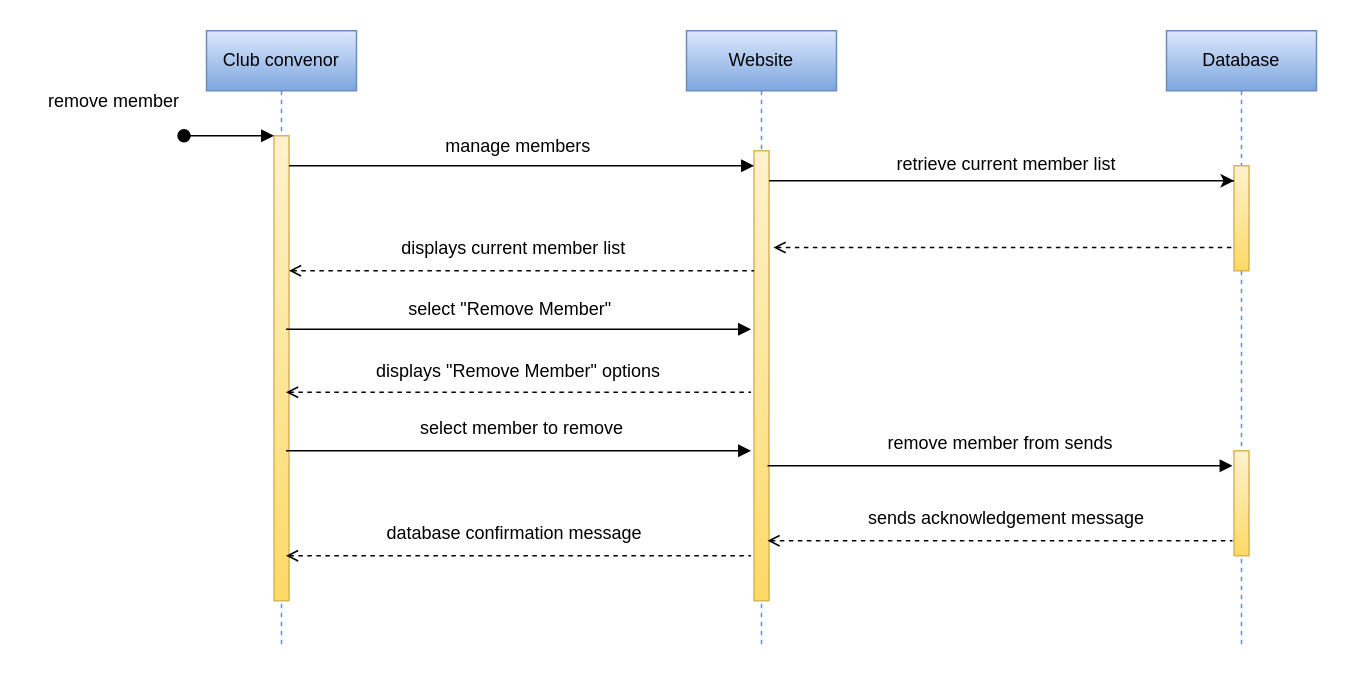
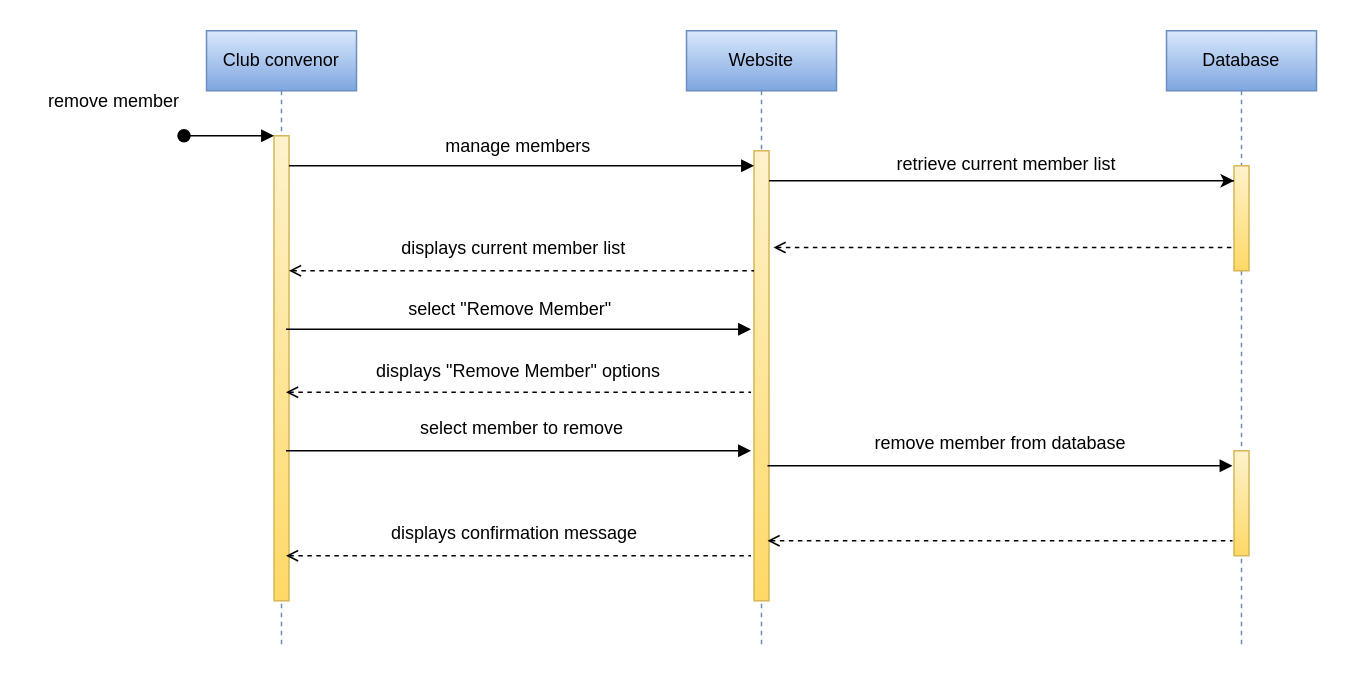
- <mxCell id="24" value="remove member from sends" style="text;html=1;align=center;verticalAlign=middle;resizable=0;points=[];autosize=1;strokeColor=none;fillColor=none;" parent="1" vertex="1"><mxGeometry x="571" y="280" width="190" height="30" as="geometry" /></mxCell>
+ <mxCell id="24" value="remove member from database" style="text;html=1;align=center;verticalAlign=middle;resizable=0;points=[];autosize=1;strokeColor=none;fillColor=none;" parent="1" vertex="1"><mxGeometry x="571" y="280" width="190" height="30" as="geometry" /></mxCell>
- <mxCell id="28" value="sends acknowledgement message" style="text;html=1;align=center;verticalAlign=middle;resizable=0;points=[];autosize=1;strokeColor=none;fillColor=none;" parent="1" vertex="1"><mxGeometry x="565" y="330" width="210" height="30" as="geometry" /></mxCell>
- <mxCell id="26" value="database confirmation message" style="text;html=1;align=center;verticalAlign=middle;resizable=0;points=[];autosize=1;strokeColor=none;fillColor=none;" parent="1" vertex="1"><mxGeometry x="246.5" y="340" width="190" height="30" as="geometry" /></mxCell>
+ <mxCell id="26" value="displays confirmation message" style="text;html=1;align=center;verticalAlign=middle;resizable=0;points=[];autosize=1;strokeColor=none;fillColor=none;" parent="1" vertex="1"><mxGeometry x="246.5" y="340" width="190" height="30" as="geometry" /></mxCell>
